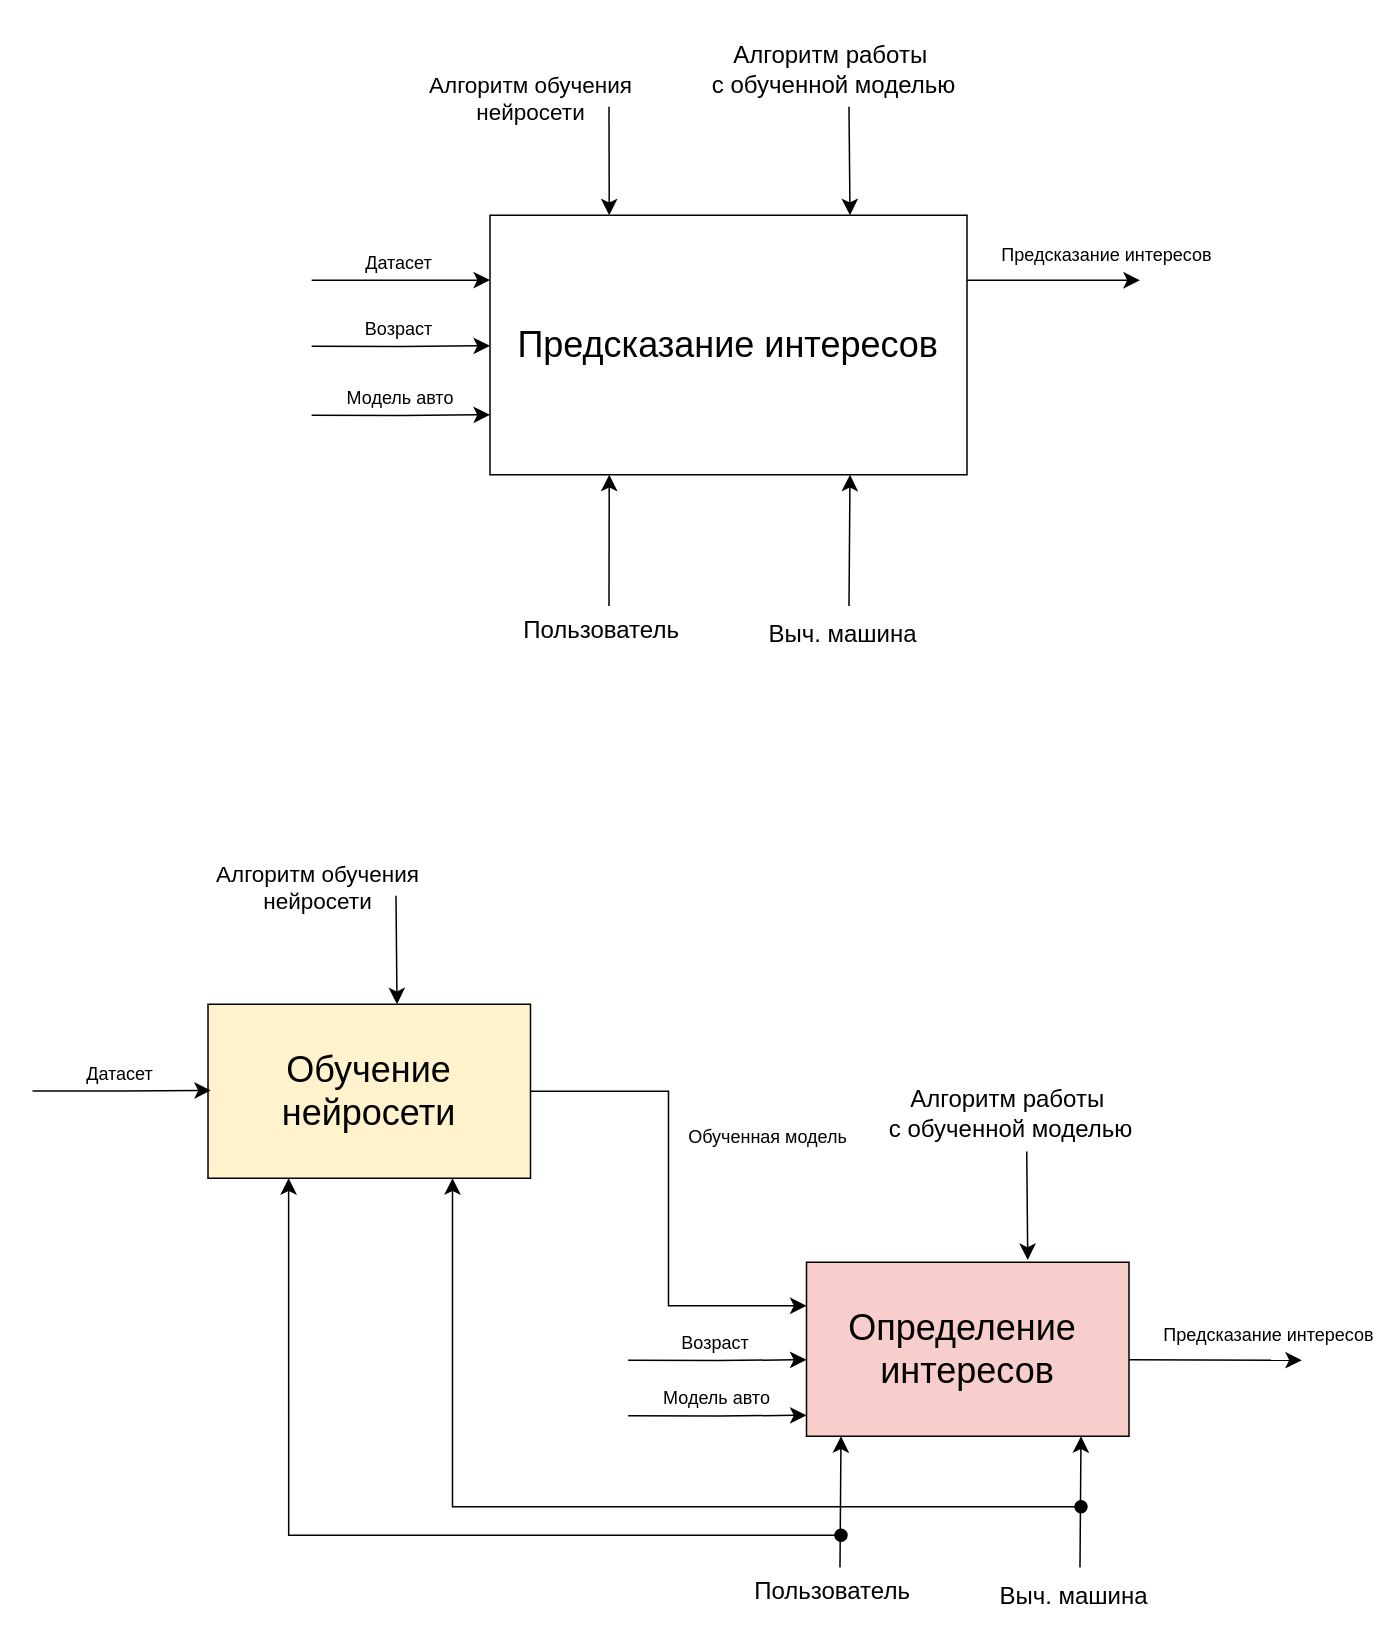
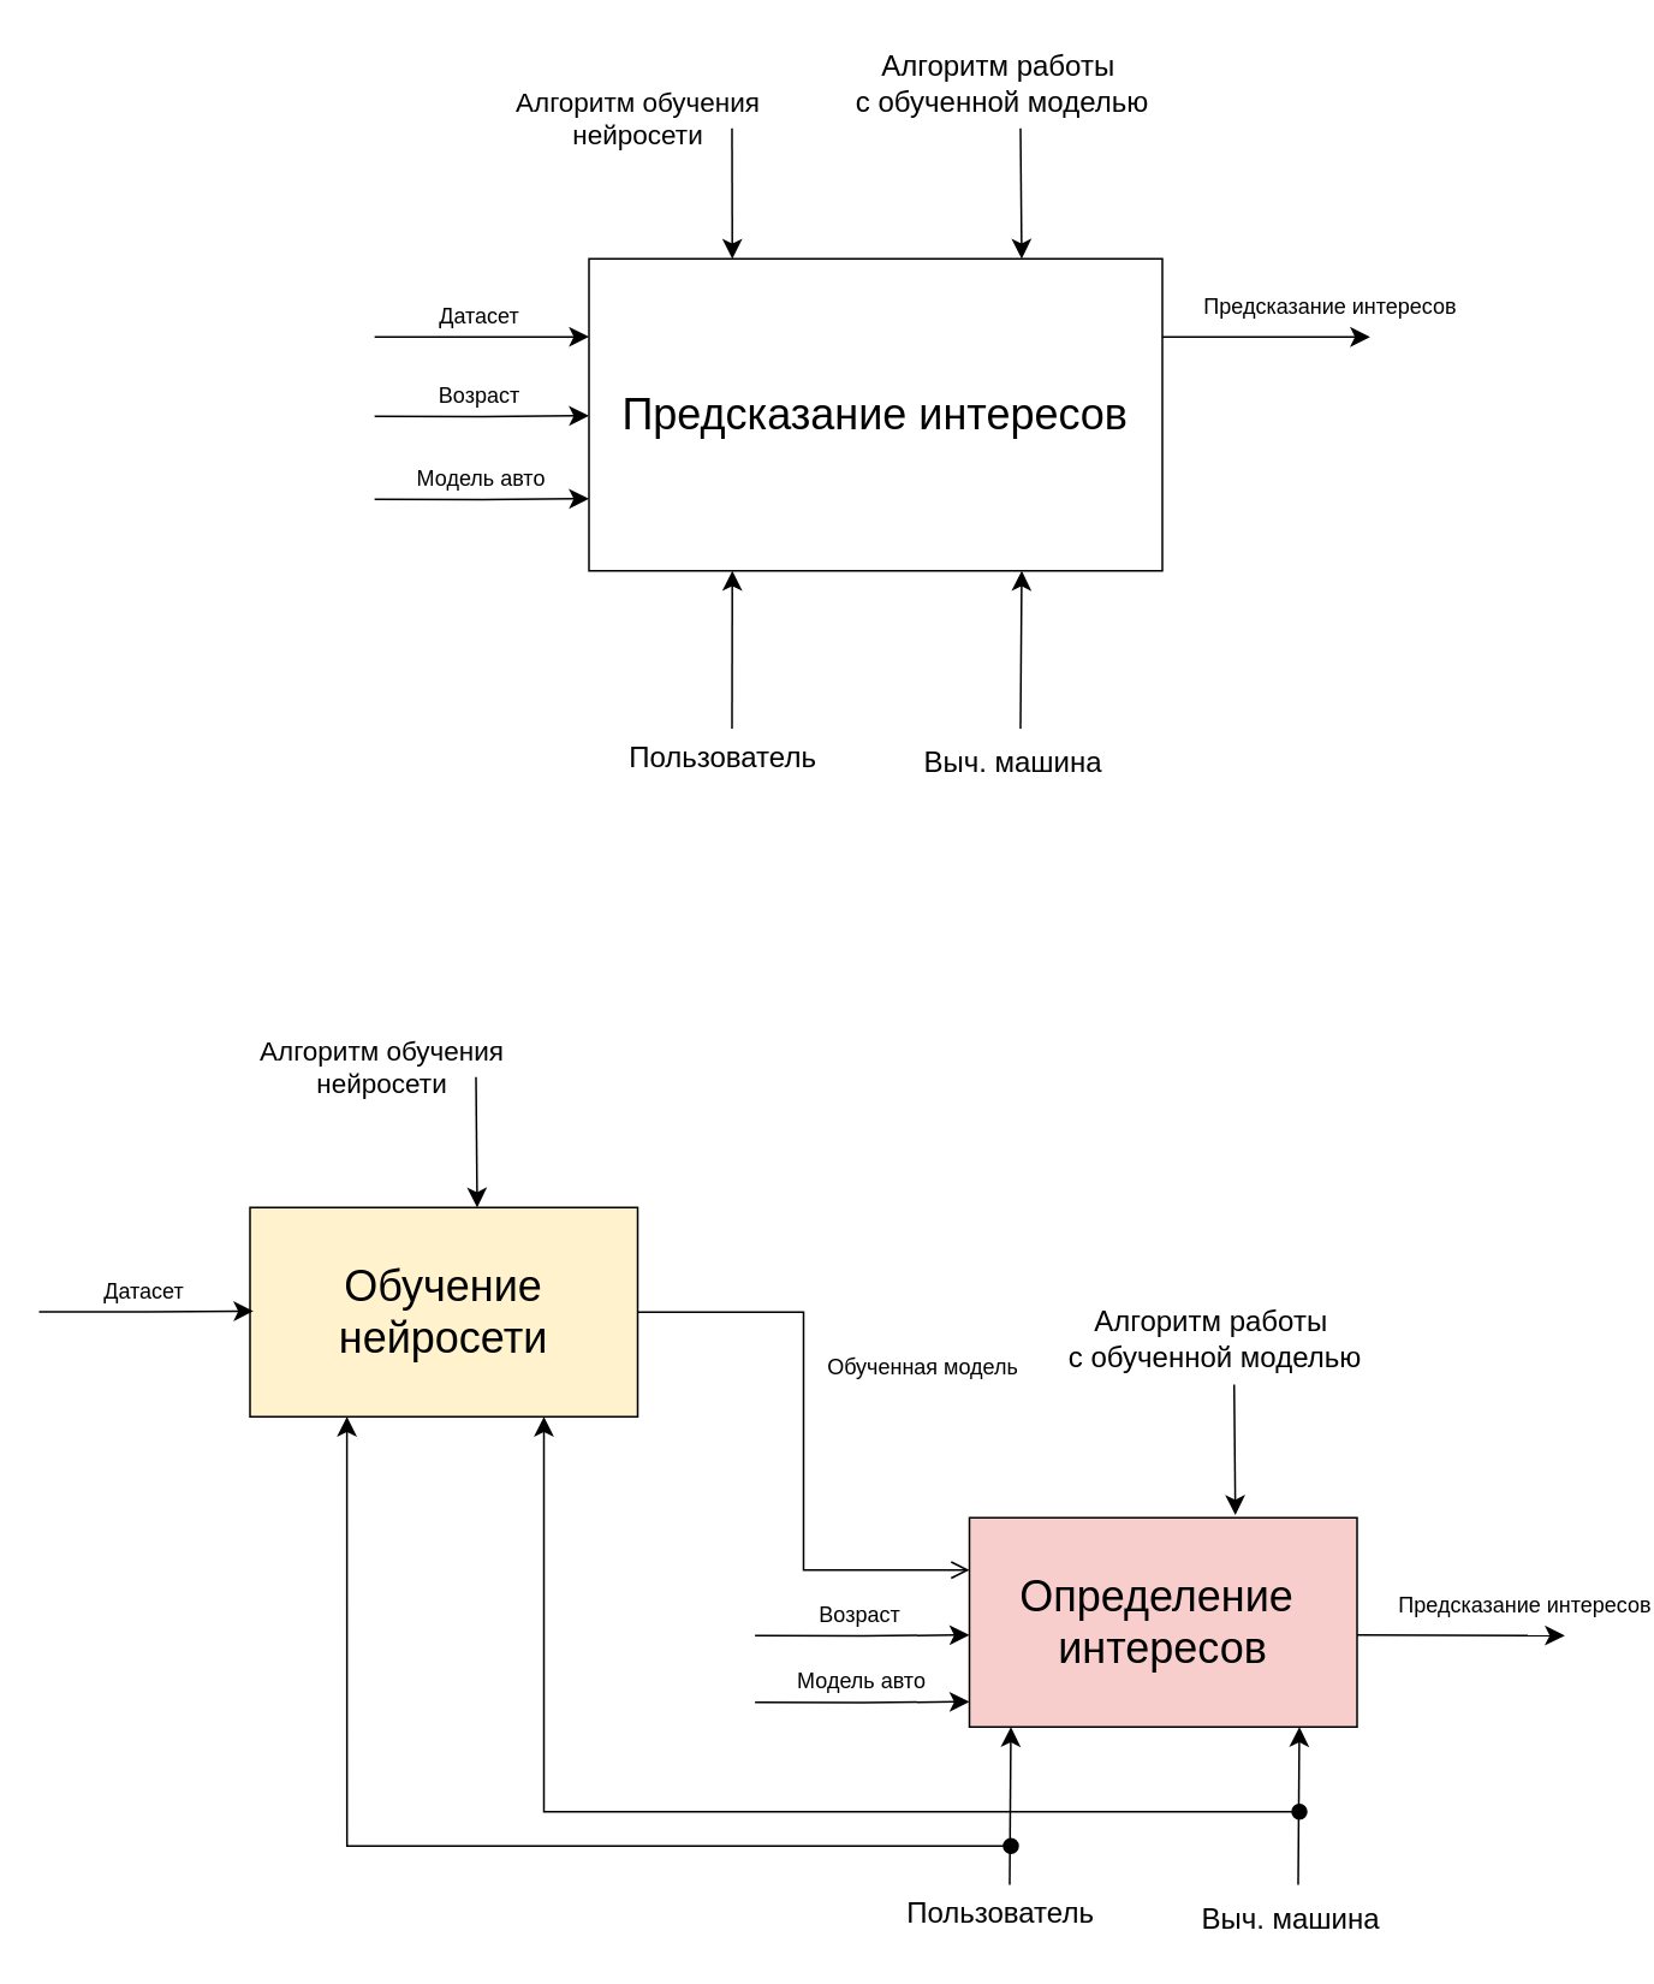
- <mxCell id="19" style="edgeStyle=orthogonalEdgeStyle;rounded=0;orthogonalLoop=1;jettySize=auto;html=1;exitX=1;exitY=0.5;exitDx=0;exitDy=0;fontSize=12;startSize=8;endSize=8;entryX=0;entryY=0.25;entryDx=0;entryDy=0;" parent="1" source="21" target="26" edge="1"><mxGeometry relative="1" as="geometry"><mxPoint x="522" y="727" as="targetPoint" /></mxGeometry></mxCell>
+ <mxCell id="19" style="edgeStyle=orthogonalEdgeStyle;rounded=0;orthogonalLoop=1;jettySize=auto;html=1;exitX=1;exitY=0.5;exitDx=0;exitDy=0;fontSize=12;startSize=8;endSize=8;entryX=0;entryY=0.25;entryDx=0;entryDy=0;endArrow=open;" parent="1" source="21" target="26" edge="1"><mxGeometry relative="1" as="geometry"><mxPoint x="522" y="727" as="targetPoint" /></mxGeometry></mxCell>
